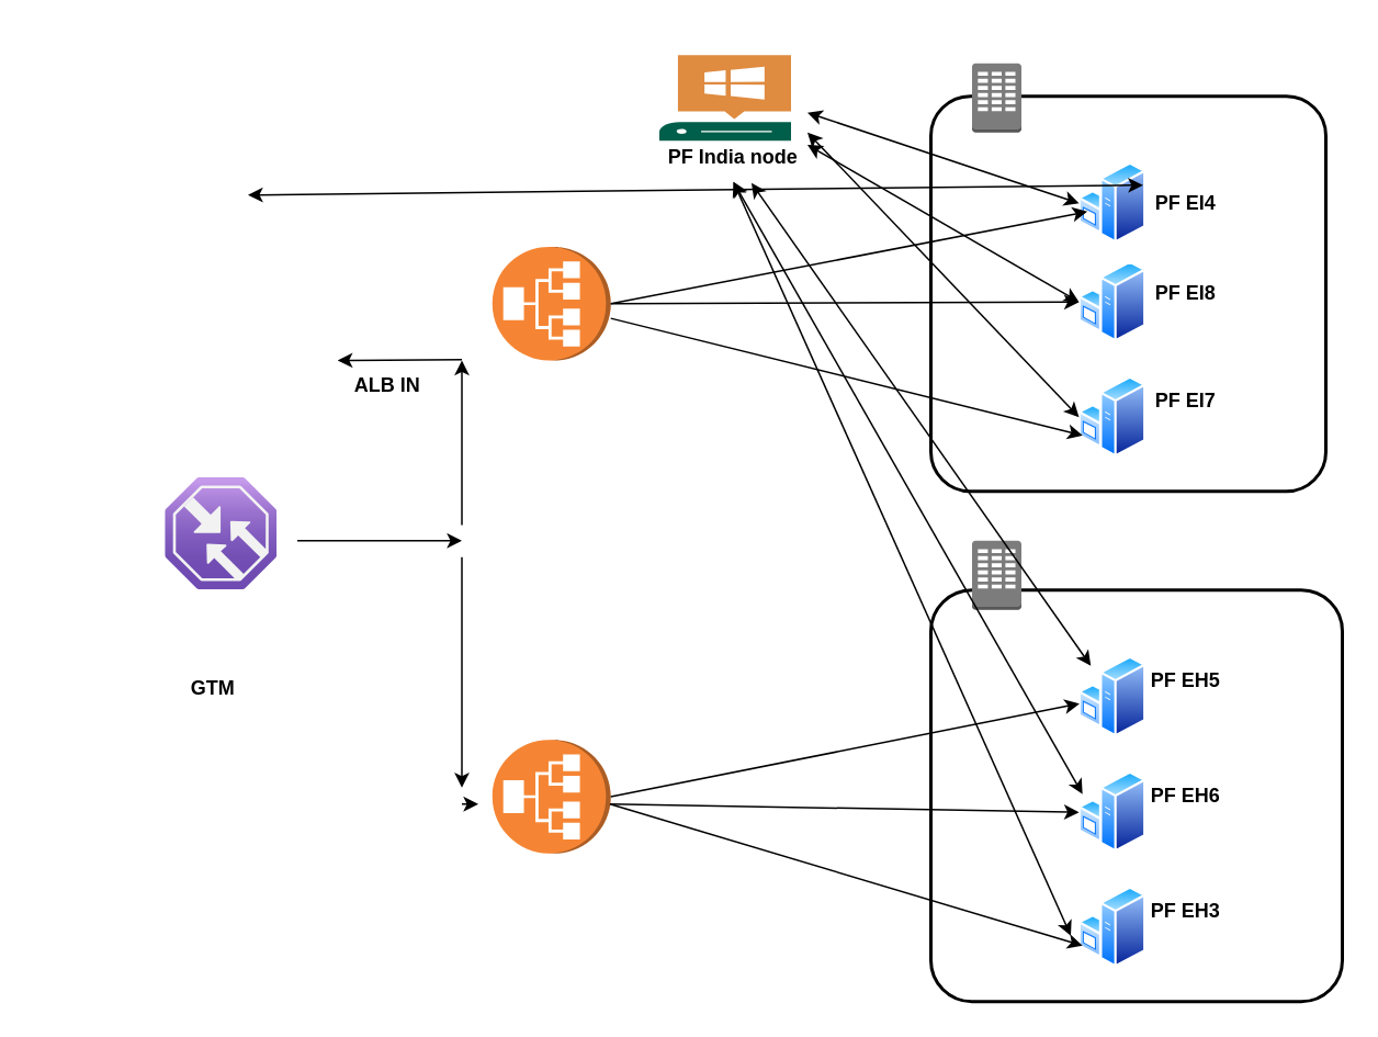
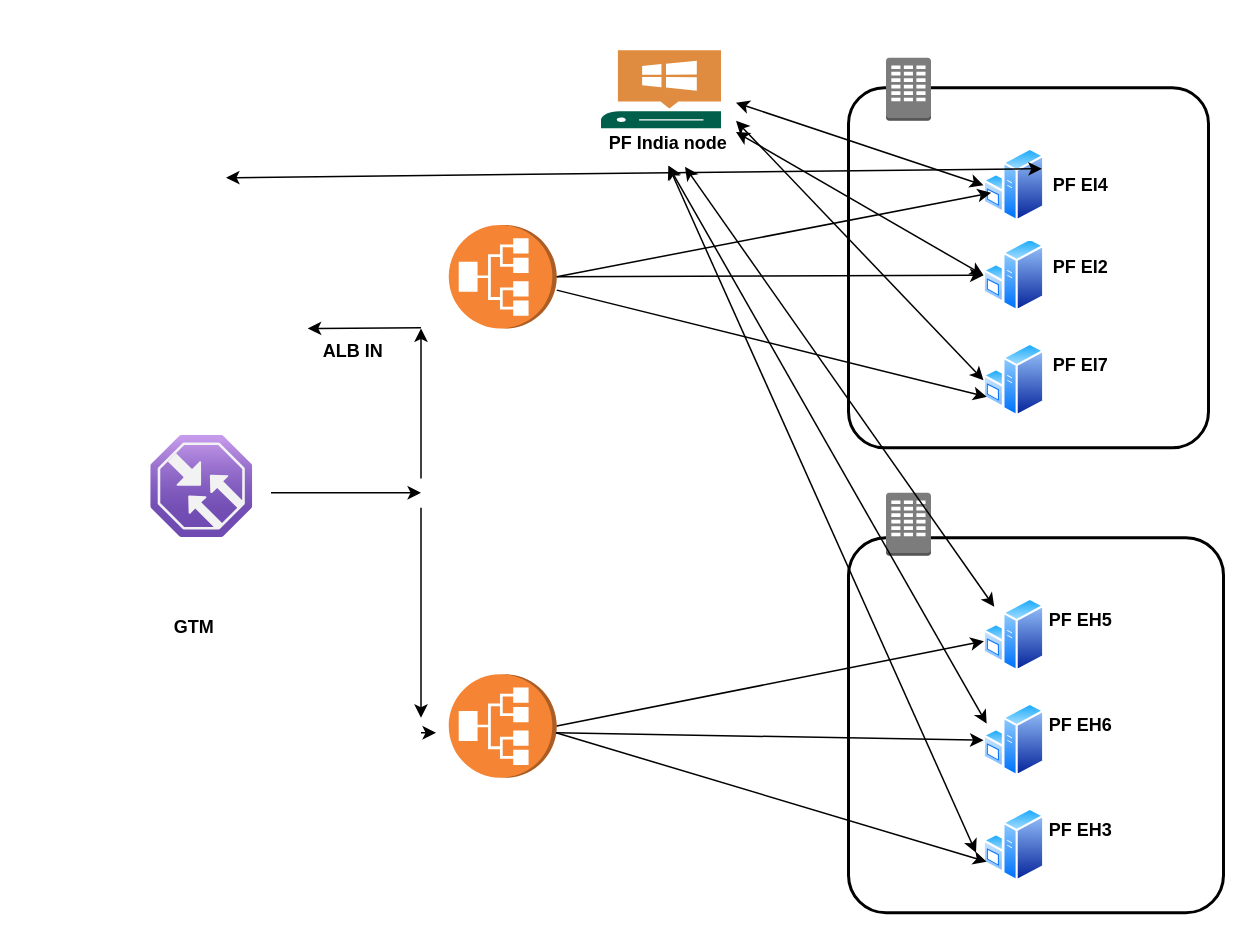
- <mxCell id="13" value="&lt;b&gt;PF EI8&lt;/b&gt;" style="text;html=1;align=center;verticalAlign=middle;whiteSpace=wrap;rounded=0;" vertex="1" parent="1"><mxGeometry x="690" y="163" width="60" height="30" as="geometry" /></mxCell>
+ <mxCell id="13" value="&lt;b&gt;PF EI2&lt;/b&gt;" style="text;html=1;align=center;verticalAlign=middle;whiteSpace=wrap;rounded=0;" vertex="1" parent="1"><mxGeometry x="690" y="163" width="60" height="30" as="geometry" /></mxCell>
